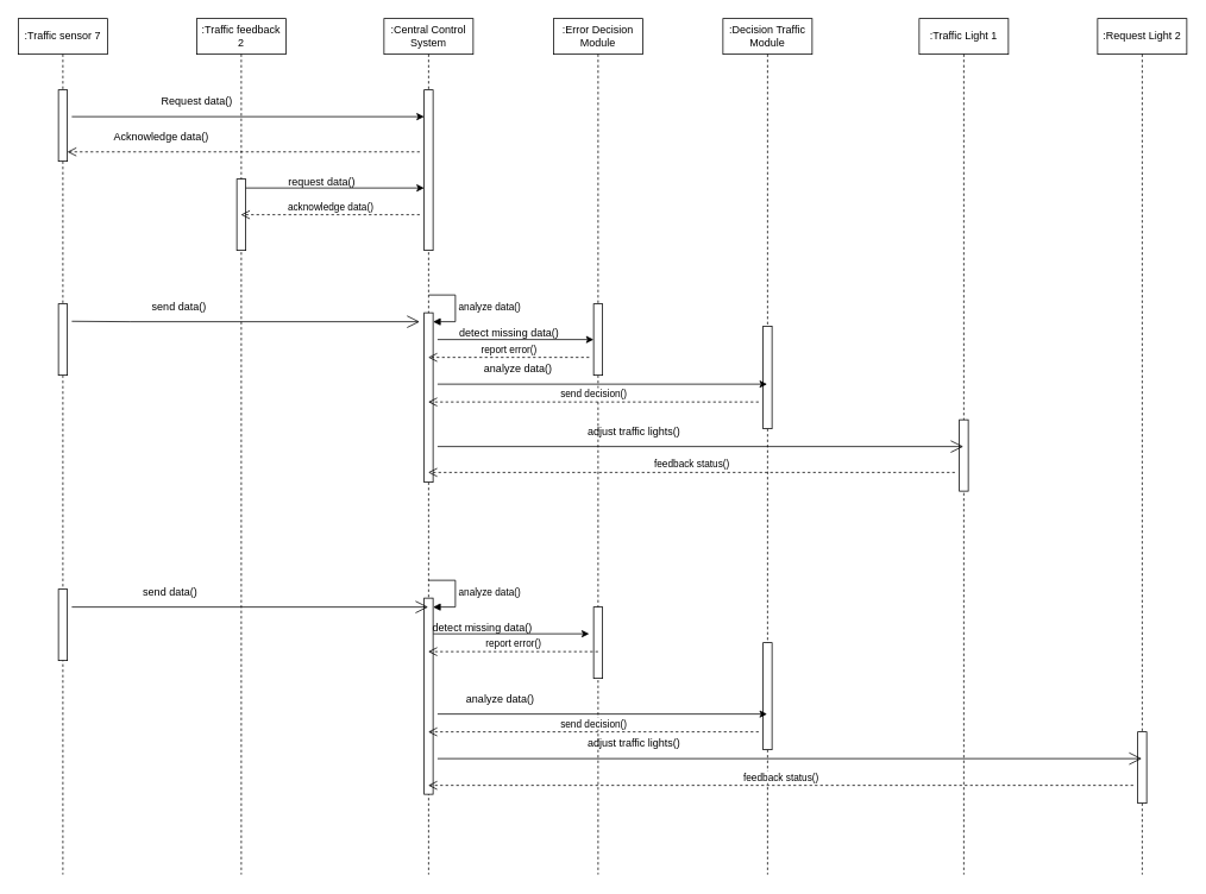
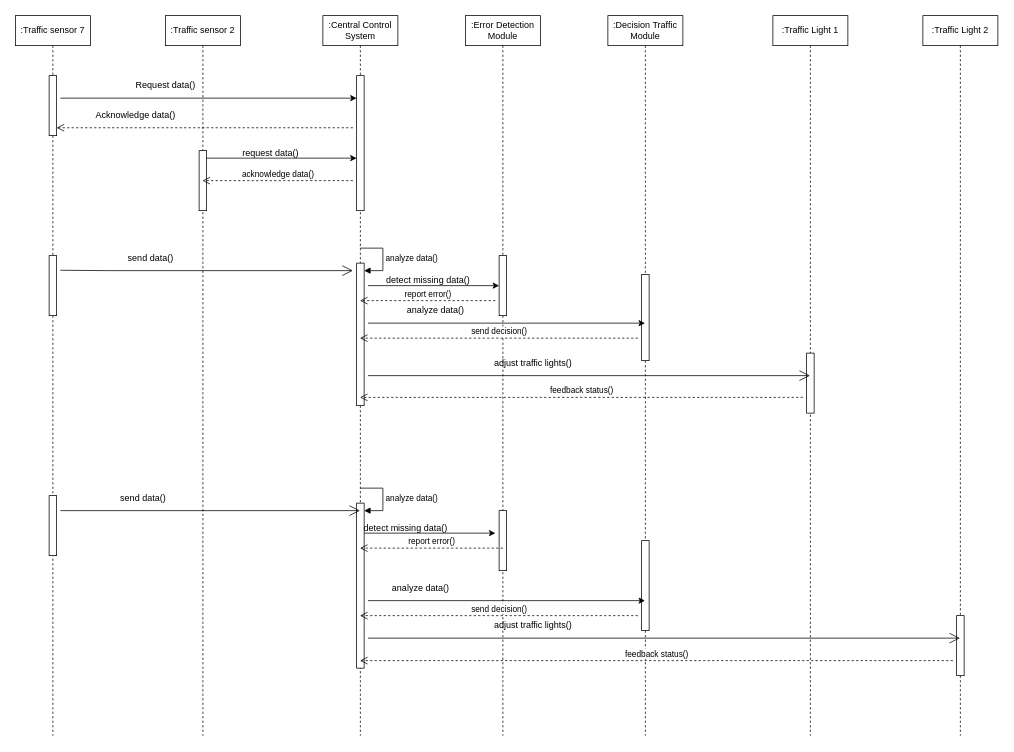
- <mxCell id="6" value=":Traffic feedback 2" style="shape=umlLifeline;perimeter=lifelinePerimeter;whiteSpace=wrap;html=1;container=1;dropTarget=0;collapsible=0;recursiveResize=0;outlineConnect=0;portConstraint=eastwest;newEdgeStyle={&quot;curved&quot;:0,&quot;rounded&quot;:0};" vertex="1" parent="1"><mxGeometry x="220" y="20" width="100" height="960" as="geometry" /></mxCell>
+ <mxCell id="6" value=":Traffic sensor 2" style="shape=umlLifeline;perimeter=lifelinePerimeter;whiteSpace=wrap;html=1;container=1;dropTarget=0;collapsible=0;recursiveResize=0;outlineConnect=0;portConstraint=eastwest;newEdgeStyle={&quot;curved&quot;:0,&quot;rounded&quot;:0};" vertex="1" parent="1"><mxGeometry x="220" y="20" width="100" height="960" as="geometry" /></mxCell>
- <mxCell id="15" value=":Error Decision Module" style="shape=umlLifeline;perimeter=lifelinePerimeter;whiteSpace=wrap;html=1;container=1;dropTarget=0;collapsible=0;recursiveResize=0;outlineConnect=0;portConstraint=eastwest;newEdgeStyle={&quot;curved&quot;:0,&quot;rounded&quot;:0};" vertex="1" parent="1"><mxGeometry x="620" y="20" width="100" height="960" as="geometry" /></mxCell>
+ <mxCell id="15" value=":Error Detection Module" style="shape=umlLifeline;perimeter=lifelinePerimeter;whiteSpace=wrap;html=1;container=1;dropTarget=0;collapsible=0;recursiveResize=0;outlineConnect=0;portConstraint=eastwest;newEdgeStyle={&quot;curved&quot;:0,&quot;rounded&quot;:0};" vertex="1" parent="1"><mxGeometry x="620" y="20" width="100" height="960" as="geometry" /></mxCell>
- <mxCell id="23" value=":Request Light 2" style="shape=umlLifeline;perimeter=lifelinePerimeter;whiteSpace=wrap;html=1;container=1;dropTarget=0;collapsible=0;recursiveResize=0;outlineConnect=0;portConstraint=eastwest;newEdgeStyle={&quot;curved&quot;:0,&quot;rounded&quot;:0};" vertex="1" parent="1"><mxGeometry x="1230" y="20" width="100" height="960" as="geometry" /></mxCell>
+ <mxCell id="23" value=":Traffic Light 2" style="shape=umlLifeline;perimeter=lifelinePerimeter;whiteSpace=wrap;html=1;container=1;dropTarget=0;collapsible=0;recursiveResize=0;outlineConnect=0;portConstraint=eastwest;newEdgeStyle={&quot;curved&quot;:0,&quot;rounded&quot;:0};" vertex="1" parent="1"><mxGeometry x="1230" y="20" width="100" height="960" as="geometry" /></mxCell>
